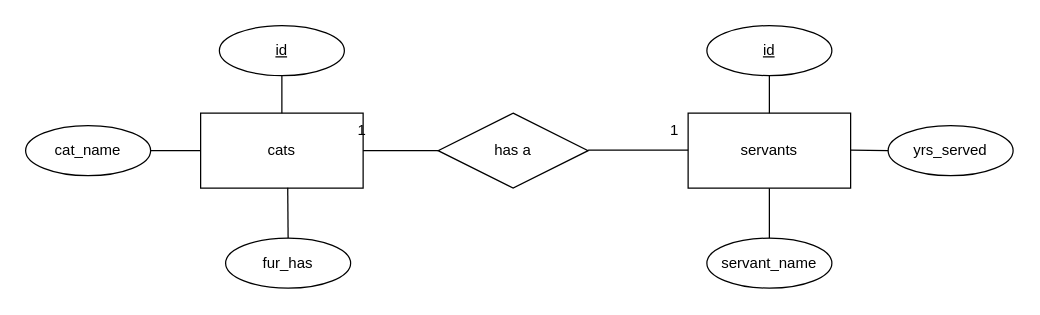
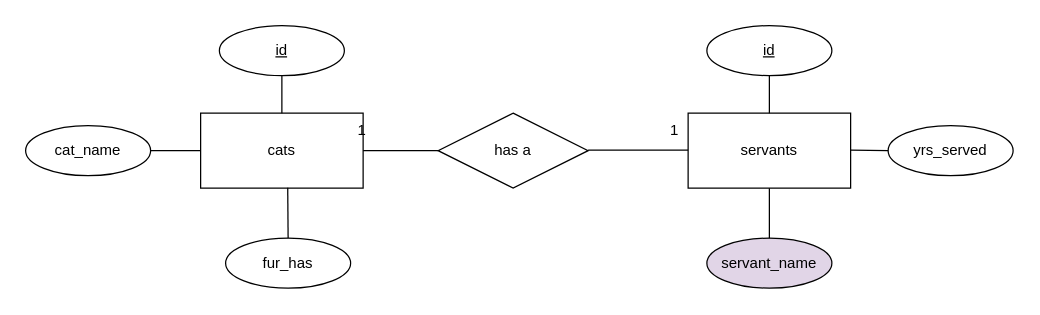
- <mxCell id="12" value="servant_name" style="ellipse;whiteSpace=wrap;html=1;align=center;" vertex="1" parent="1"><mxGeometry x="565" y="190" width="100" height="40" as="geometry" /></mxCell>
+ <mxCell id="12" value="servant_name" style="ellipse;whiteSpace=wrap;html=1;align=center;fillColor=#e1d5e7;" vertex="1" parent="1"><mxGeometry x="565" y="190" width="100" height="40" as="geometry" /></mxCell>
